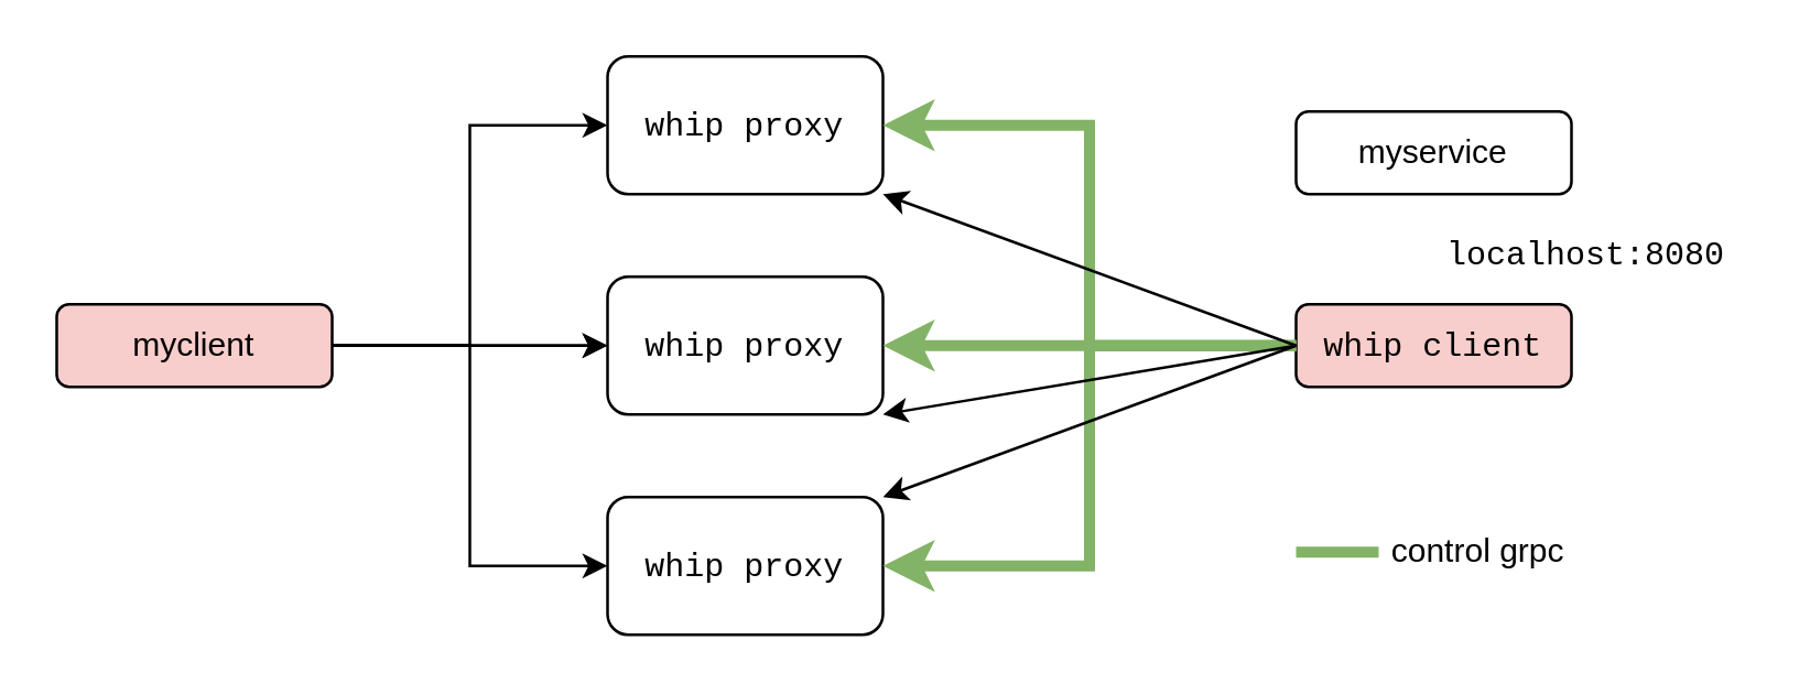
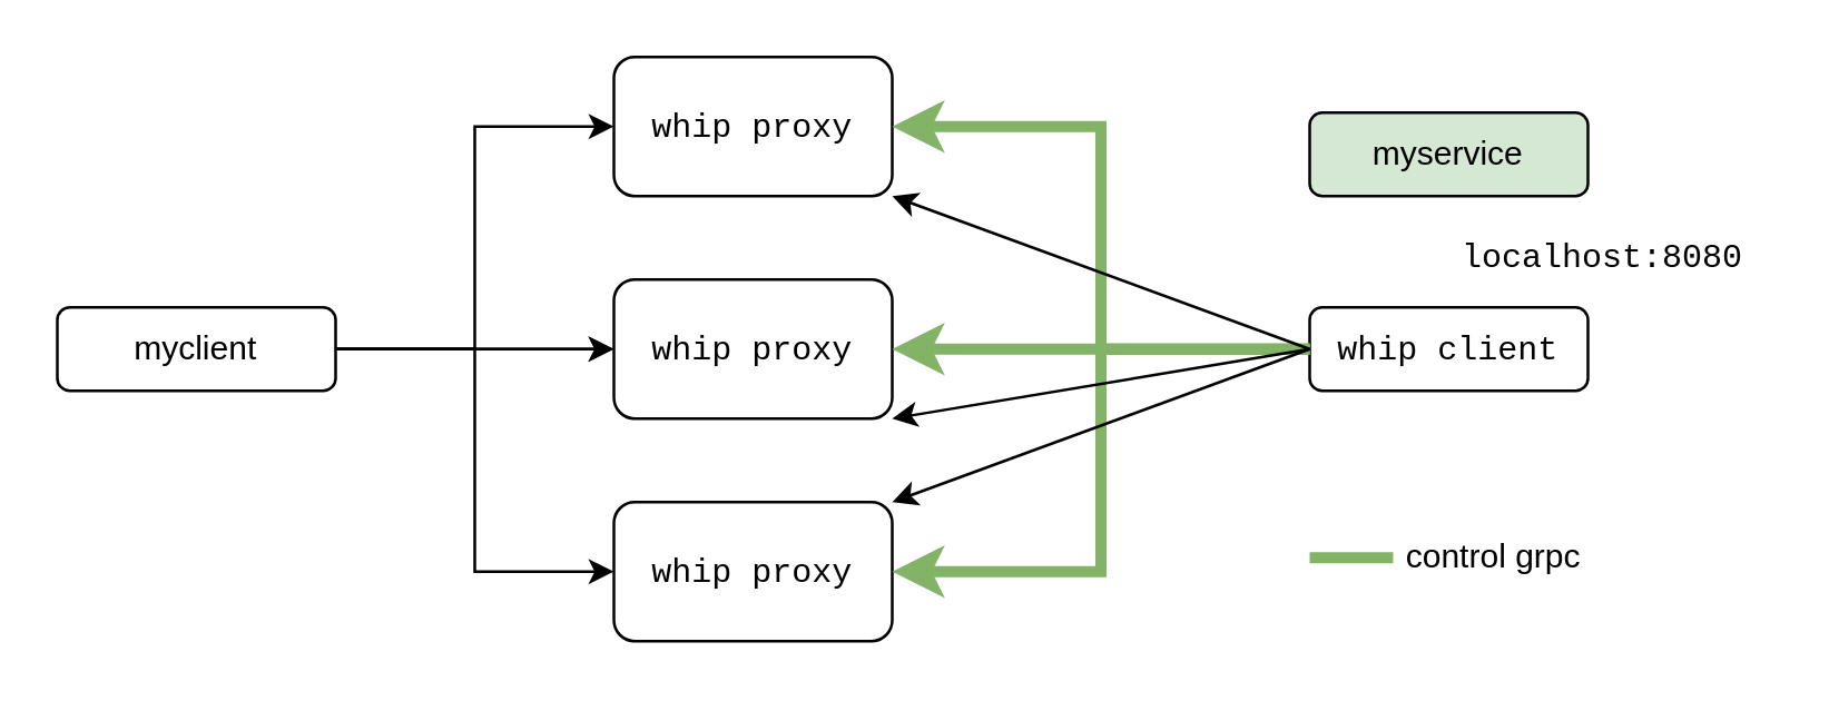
- <mxCell id="2" value="myservice" style="rounded=1;whiteSpace=wrap;html=1;" vertex="1" parent="1"><mxGeometry x="470" y="40" width="100" height="30" as="geometry" /></mxCell>
+ <mxCell id="2" value="myservice" style="rounded=1;whiteSpace=wrap;html=1;fillColor=#d5e8d4;" vertex="1" parent="1"><mxGeometry x="470" y="40" width="100" height="30" as="geometry" /></mxCell>
- <mxCell id="12" value="myclient" style="rounded=1;whiteSpace=wrap;html=1;fillColor=#f8cecc;" vertex="1" parent="1"><mxGeometry x="20" y="110" width="100" height="30" as="geometry" /></mxCell>
+ <mxCell id="12" value="myclient" style="rounded=1;whiteSpace=wrap;html=1;" vertex="1" parent="1"><mxGeometry x="20" y="110" width="100" height="30" as="geometry" /></mxCell>
- <mxCell id="3" value="&lt;font face=&quot;Courier New&quot;&gt;whip client&lt;/font&gt;" style="rounded=1;whiteSpace=wrap;html=1;fillColor=#f8cecc;" vertex="1" parent="1"><mxGeometry x="470" y="110" width="100" height="30" as="geometry" /></mxCell>
+ <mxCell id="3" value="&lt;font face=&quot;Courier New&quot;&gt;whip client&lt;/font&gt;" style="rounded=1;whiteSpace=wrap;html=1;" vertex="1" parent="1"><mxGeometry x="470" y="110" width="100" height="30" as="geometry" /></mxCell>
